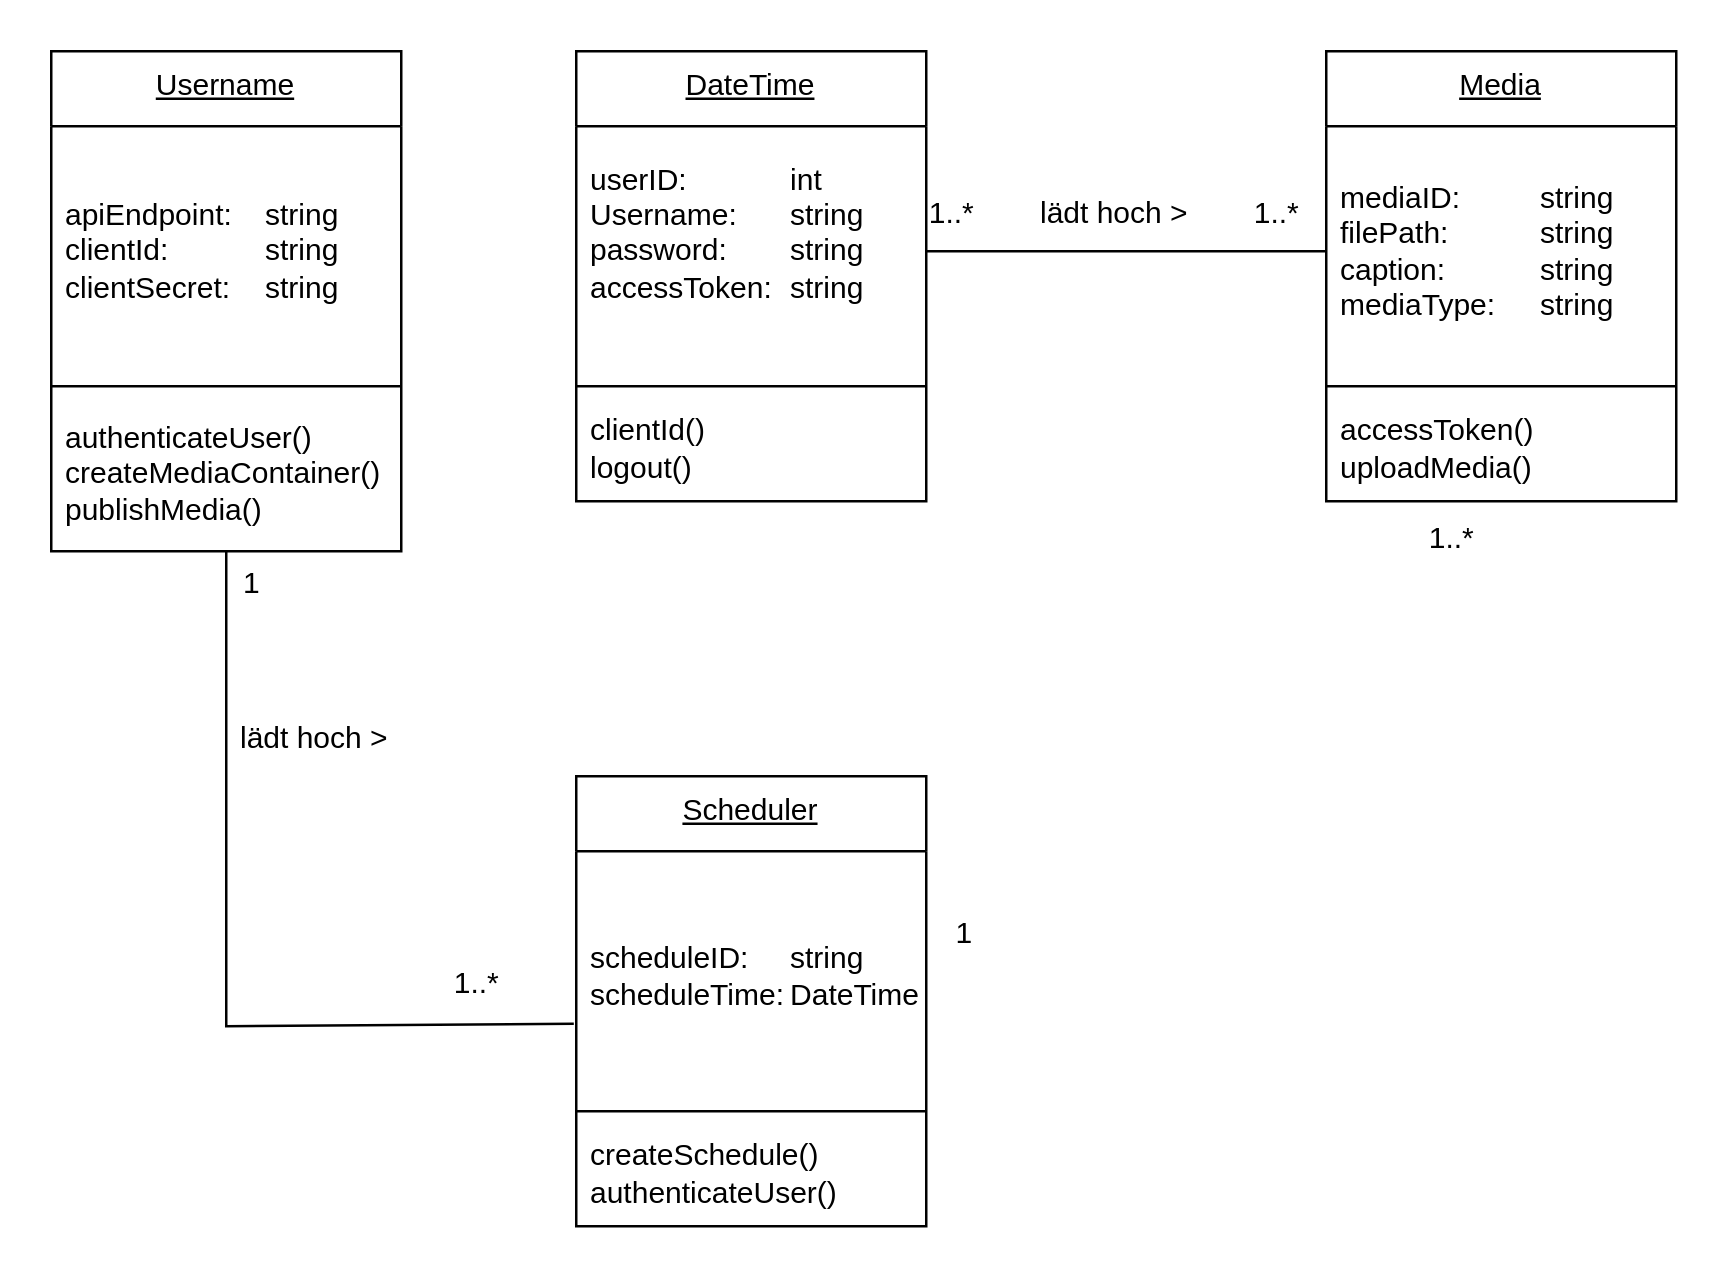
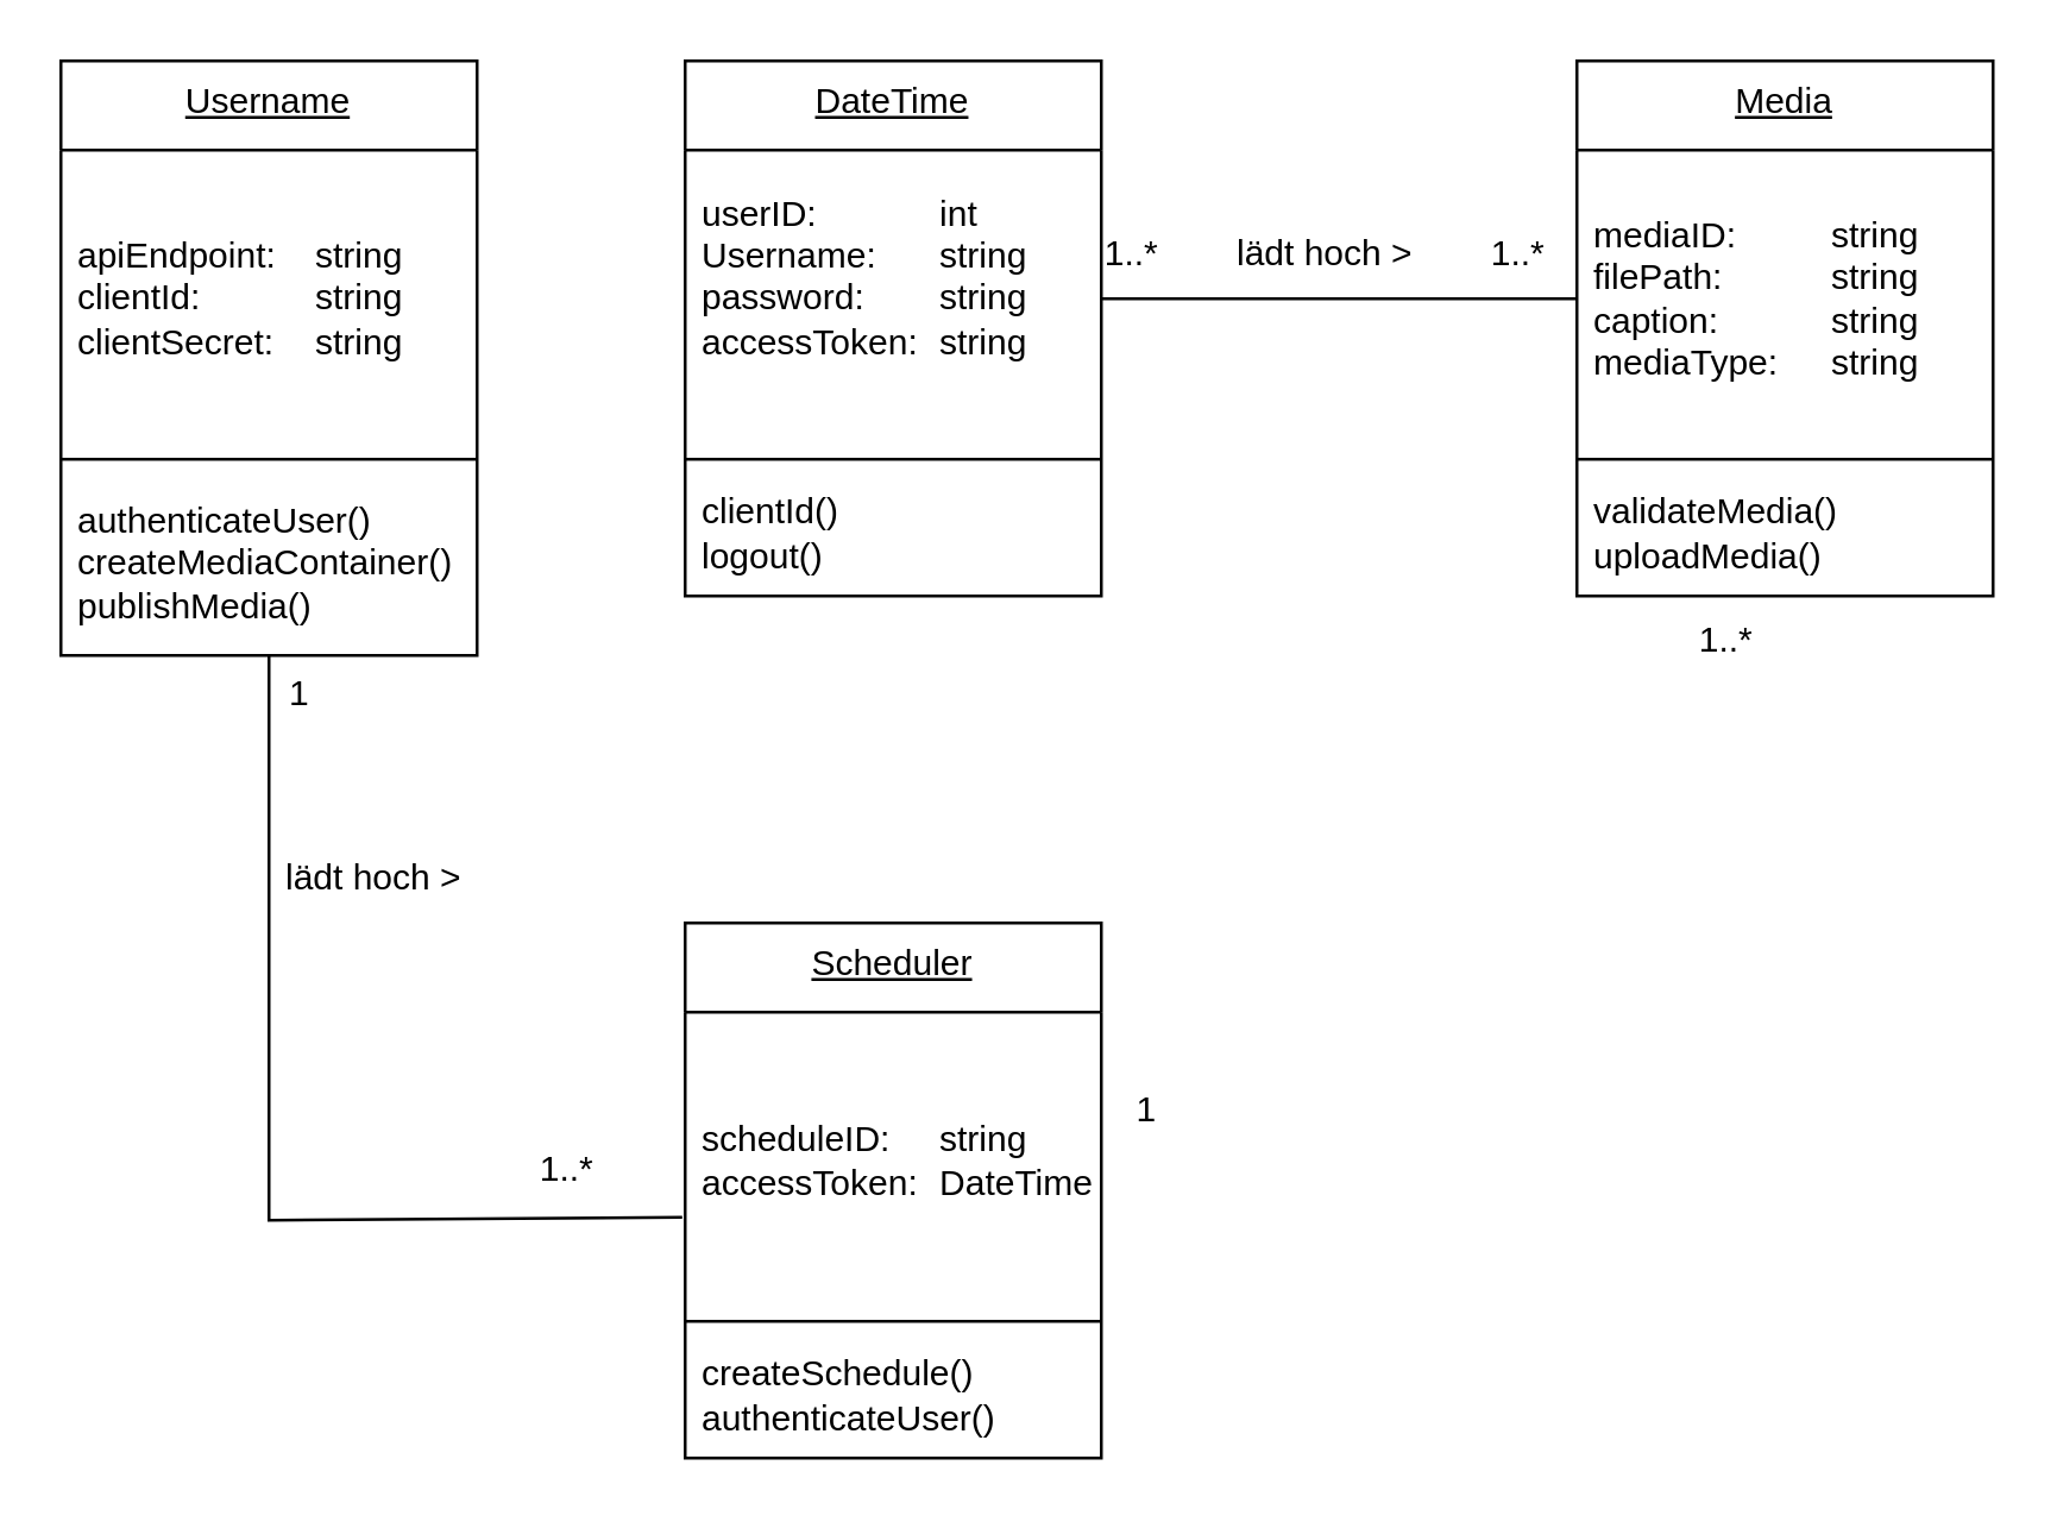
- <mxCell id="9" value="accessToken()&lt;div&gt;uploadMedia()&lt;/div&gt;" style="html=1;strokeColor=none;fillColor=none;align=left;verticalAlign=middle;spacingLeft=4;spacingRight=4;rotatable=0;points=[[0,0.5],[1,0.5]];resizeWidth=1;whiteSpace=wrap;" parent="6" vertex="1"><mxGeometry y="138" width="140" height="42" as="geometry" /></mxCell>
+ <mxCell id="9" value="validateMedia()&lt;div&gt;uploadMedia()&lt;/div&gt;" style="html=1;strokeColor=none;fillColor=none;align=left;verticalAlign=middle;spacingLeft=4;spacingRight=4;rotatable=0;points=[[0,0.5],[1,0.5]];resizeWidth=1;whiteSpace=wrap;" parent="6" vertex="1"><mxGeometry y="138" width="140" height="42" as="geometry" /></mxCell>
- <mxCell id="11" value="&lt;div&gt;scheduleID:&lt;span style=&quot;white-space: pre;&quot;&gt;&#09;&lt;/span&gt;string&lt;/div&gt;&lt;div&gt;scheduleTime:&lt;span style=&quot;white-space: pre;&quot;&gt;&#09;&lt;/span&gt;DateTime&lt;/div&gt;" style="html=1;strokeColor=none;fillColor=none;align=left;verticalAlign=middle;spacingLeft=4;spacingRight=4;rotatable=0;points=[[0,0.5],[1,0.5]];resizeWidth=1;whiteSpace=wrap;" parent="10" vertex="1"><mxGeometry y="30" width="140" height="100" as="geometry" /></mxCell>
+ <mxCell id="11" value="&lt;div&gt;scheduleID:&lt;span style=&quot;white-space: pre;&quot;&gt;&#09;&lt;/span&gt;string&lt;/div&gt;&lt;div&gt;accessToken:&lt;span style=&quot;white-space: pre;&quot;&gt;&#09;&lt;/span&gt;DateTime&lt;/div&gt;" style="html=1;strokeColor=none;fillColor=none;align=left;verticalAlign=middle;spacingLeft=4;spacingRight=4;rotatable=0;points=[[0,0.5],[1,0.5]];resizeWidth=1;whiteSpace=wrap;" parent="10" vertex="1"><mxGeometry y="30" width="140" height="100" as="geometry" /></mxCell>
